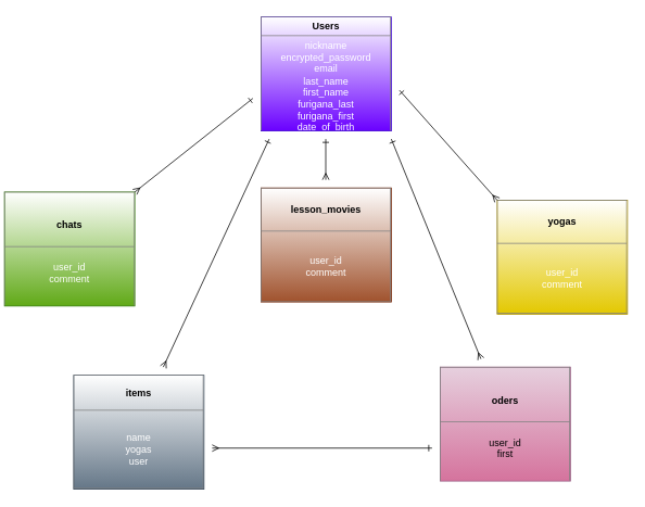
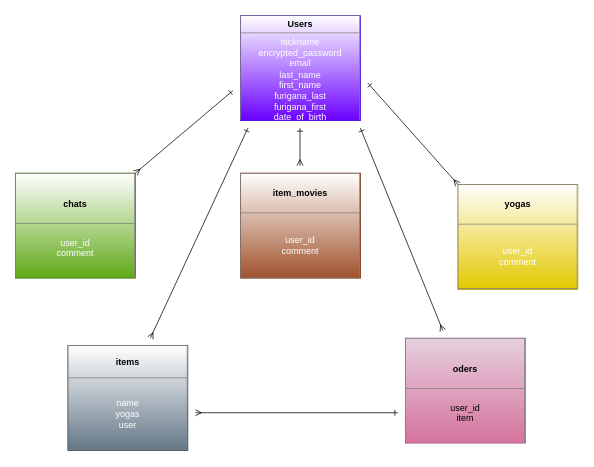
- <mxCell id="5" value="&lt;table border=&quot;1&quot; width=&quot;100%&quot; cellpadding=&quot;4&quot; style=&quot;width: 100% ; height: 100% ; border-collapse: collapse&quot;&gt;&lt;tbody&gt;&lt;tr&gt;&lt;th align=&quot;center&quot;&gt;&lt;font color=&quot;#000000&quot;&gt;lesson_movies&lt;/font&gt;&lt;/th&gt;&lt;/tr&gt;&lt;tr&gt;&lt;td align=&quot;center&quot;&gt;user_id&lt;br&gt;comment&lt;/td&gt;&lt;/tr&gt;&lt;/tbody&gt;&lt;/table&gt;" style="text;html=1;strokeColor=#6D1F00;fillColor=#a0522d;overflow=fill;fontColor=#ffffff;gradientDirection=north;gradientColor=#ffffff;" parent="1" vertex="1"><mxGeometry x="320" y="230" width="160" height="140" as="geometry" /></mxCell>
+ <mxCell id="5" value="&lt;table border=&quot;1&quot; width=&quot;100%&quot; cellpadding=&quot;4&quot; style=&quot;width: 100% ; height: 100% ; border-collapse: collapse&quot;&gt;&lt;tbody&gt;&lt;tr&gt;&lt;th align=&quot;center&quot;&gt;&lt;font color=&quot;#000000&quot;&gt;item_movies&lt;/font&gt;&lt;/th&gt;&lt;/tr&gt;&lt;tr&gt;&lt;td align=&quot;center&quot;&gt;user_id&lt;br&gt;comment&lt;/td&gt;&lt;/tr&gt;&lt;/tbody&gt;&lt;/table&gt;" style="text;html=1;strokeColor=#6D1F00;fillColor=#a0522d;overflow=fill;fontColor=#ffffff;gradientDirection=north;gradientColor=#ffffff;" parent="1" vertex="1"><mxGeometry x="320" y="230" width="160" height="140" as="geometry" /></mxCell>
- <mxCell id="3" value="&lt;table border=&quot;1&quot; width=&quot;100%&quot; cellpadding=&quot;4&quot; style=&quot;width: 100% ; height: 100% ; border-collapse: collapse&quot;&gt;&lt;tbody&gt;&lt;tr&gt;&lt;th align=&quot;center&quot;&gt;&lt;font color=&quot;#000000&quot;&gt;&lt;br&gt;&lt;br&gt;chats&lt;br&gt;&lt;br&gt;&lt;/font&gt;&lt;/th&gt;&lt;/tr&gt;&lt;tr&gt;&lt;td align=&quot;center&quot;&gt;&lt;br&gt;user_id&lt;br&gt;comment&lt;br&gt;&lt;br&gt;&lt;br&gt;&lt;br&gt;&lt;/td&gt;&lt;/tr&gt;&lt;tr&gt;&lt;td align=&quot;center&quot;&gt;&lt;br&gt;&lt;/td&gt;&lt;/tr&gt;&lt;/tbody&gt;&lt;/table&gt;" style="text;html=1;strokeColor=#2D7600;fillColor=#60a917;overflow=fill;fontColor=#ffffff;gradientDirection=north;gradientColor=#ffffff;" parent="1" vertex="1"><mxGeometry x="5" y="235" width="160" height="140" as="geometry" /></mxCell>
+ <mxCell id="3" value="&lt;table border=&quot;1&quot; width=&quot;100%&quot; cellpadding=&quot;4&quot; style=&quot;width: 100% ; height: 100% ; border-collapse: collapse&quot;&gt;&lt;tbody&gt;&lt;tr&gt;&lt;th align=&quot;center&quot;&gt;&lt;font color=&quot;#000000&quot;&gt;&lt;br&gt;&lt;br&gt;chats&lt;br&gt;&lt;br&gt;&lt;/font&gt;&lt;/th&gt;&lt;/tr&gt;&lt;tr&gt;&lt;td align=&quot;center&quot;&gt;&lt;br&gt;user_id&lt;br&gt;comment&lt;br&gt;&lt;br&gt;&lt;br&gt;&lt;br&gt;&lt;/td&gt;&lt;/tr&gt;&lt;tr&gt;&lt;td align=&quot;center&quot;&gt;&lt;br&gt;&lt;/td&gt;&lt;/tr&gt;&lt;/tbody&gt;&lt;/table&gt;" style="text;html=1;strokeColor=#2D7600;fillColor=#60a917;overflow=fill;fontColor=#ffffff;gradientDirection=north;gradientColor=#ffffff;" parent="1" vertex="1"><mxGeometry x="20" y="230" width="160" height="140" as="geometry" /></mxCell>
- <mxCell id="7" value="&lt;table border=&quot;1&quot; width=&quot;100%&quot; cellpadding=&quot;4&quot; style=&quot;width: 100% ; height: 100% ; border-collapse: collapse&quot;&gt;&lt;tbody&gt;&lt;tr&gt;&lt;th align=&quot;center&quot;&gt;&lt;font color=&quot;#000000&quot;&gt;&lt;br&gt;&lt;br&gt;oders&lt;br&gt;&lt;br&gt;&lt;/font&gt;&lt;/th&gt;&lt;/tr&gt;&lt;tr&gt;&lt;td align=&quot;center&quot;&gt;&lt;br&gt;user_id&lt;br&gt;first&lt;br&gt;&lt;br&gt;&lt;br&gt;&lt;/td&gt;&lt;/tr&gt;&lt;tr&gt;&lt;td align=&quot;center&quot;&gt;&lt;br&gt;&lt;/td&gt;&lt;/tr&gt;&lt;/tbody&gt;&lt;/table&gt;" style="text;html=1;strokeColor=#996185;fillColor=#e6d0de;overflow=fill;gradientDirection=south;gradientColor=#d5739d;" parent="1" vertex="1"><mxGeometry x="540" y="450" width="160" height="140" as="geometry" /></mxCell>
+ <mxCell id="7" value="&lt;table border=&quot;1&quot; width=&quot;100%&quot; cellpadding=&quot;4&quot; style=&quot;width: 100% ; height: 100% ; border-collapse: collapse&quot;&gt;&lt;tbody&gt;&lt;tr&gt;&lt;th align=&quot;center&quot;&gt;&lt;font color=&quot;#000000&quot;&gt;&lt;br&gt;&lt;br&gt;oders&lt;br&gt;&lt;br&gt;&lt;/font&gt;&lt;/th&gt;&lt;/tr&gt;&lt;tr&gt;&lt;td align=&quot;center&quot;&gt;&lt;br&gt;user_id&lt;br&gt;item&lt;br&gt;&lt;br&gt;&lt;br&gt;&lt;/td&gt;&lt;/tr&gt;&lt;tr&gt;&lt;td align=&quot;center&quot;&gt;&lt;br&gt;&lt;/td&gt;&lt;/tr&gt;&lt;/tbody&gt;&lt;/table&gt;" style="text;html=1;strokeColor=#996185;fillColor=#e6d0de;overflow=fill;gradientDirection=south;gradientColor=#d5739d;" parent="1" vertex="1"><mxGeometry x="540" y="450" width="160" height="140" as="geometry" /></mxCell>
